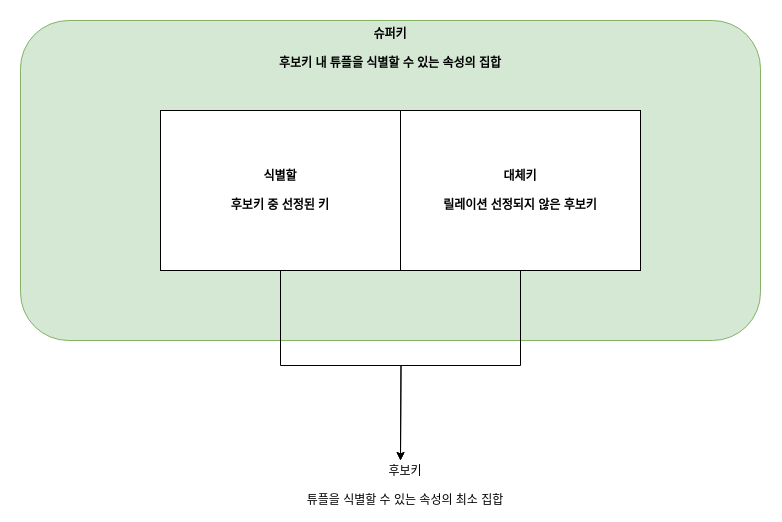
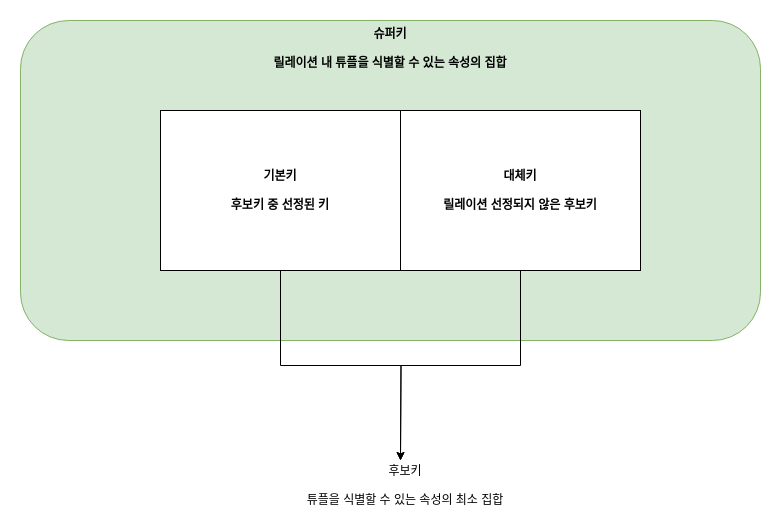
- <mxCell id="2" value="슈퍼키&lt;br&gt;&lt;br&gt;후보키 내 튜플을 식별할 수 있는 속성의 집합" style="rounded=1;whiteSpace=wrap;html=1;horizontal=1;align=center;verticalAlign=top;fillColor=#d5e8d4;strokeColor=#82b366;fontStyle=1" vertex="1" parent="1"><mxGeometry x="20" y="20" width="740" height="320" as="geometry" /></mxCell>
+ <mxCell id="2" value="슈퍼키&lt;br&gt;&lt;br&gt;릴레이션 내 튜플을 식별할 수 있는 속성의 집합" style="rounded=1;whiteSpace=wrap;html=1;horizontal=1;align=center;verticalAlign=top;fillColor=#d5e8d4;strokeColor=#82b366;fontStyle=1" vertex="1" parent="1"><mxGeometry x="20" y="20" width="740" height="320" as="geometry" /></mxCell>
- <mxCell id="4" value="식별할&lt;br&gt;&lt;br&gt;후보키 중 선정된 키" style="rounded=0;whiteSpace=wrap;html=1;align=center;verticalAlign=middle;fontStyle=1" vertex="1" parent="1"><mxGeometry x="160" y="110" width="240" height="160" as="geometry" /></mxCell>
+ <mxCell id="4" value="기본키&lt;br&gt;&lt;br&gt;후보키 중 선정된 키" style="rounded=0;whiteSpace=wrap;html=1;align=center;verticalAlign=middle;fontStyle=1" vertex="1" parent="1"><mxGeometry x="160" y="110" width="240" height="160" as="geometry" /></mxCell>
